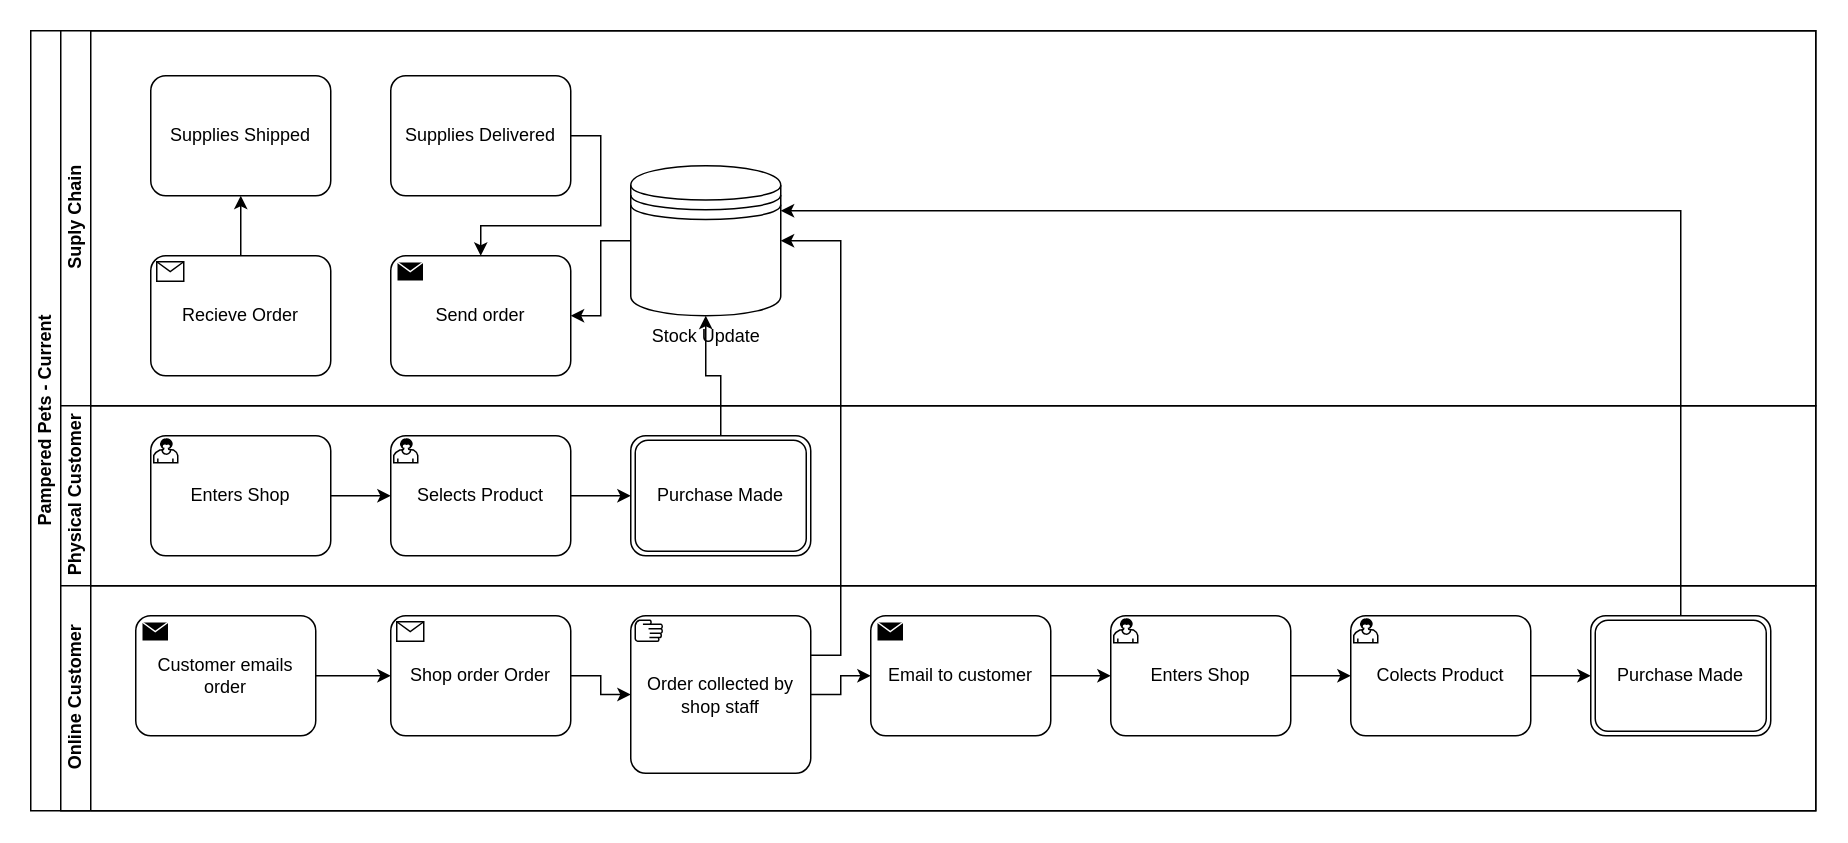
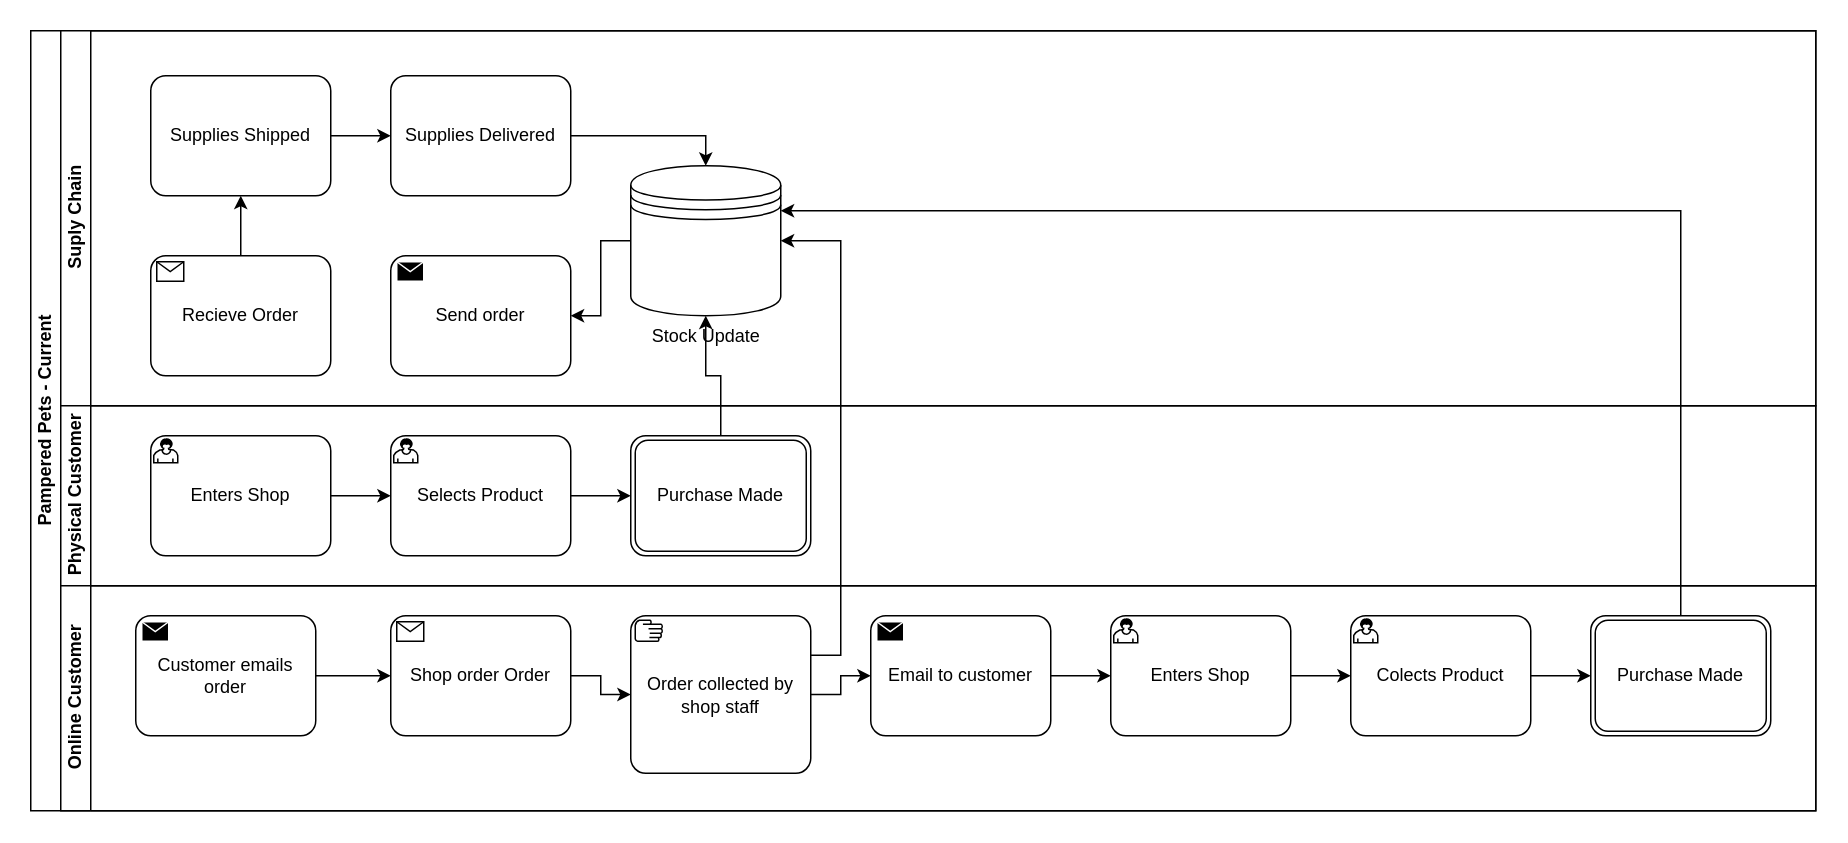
+ <mxCell id="4" value="" style="edgeStyle=orthogonalEdgeStyle;rounded=0;orthogonalLoop=1;jettySize=auto;html=1;" parent="3" source="5" target="7" edge="1"><mxGeometry relative="1" as="geometry" /></mxCell>
- <mxCell id="6" style="edgeStyle=orthogonalEdgeStyle;rounded=0;orthogonalLoop=1;jettySize=auto;html=1;exitX=1;exitY=0.5;exitDx=0;exitDy=0;exitPerimeter=0;" parent="3" source="7" target="9" edge="1"><mxGeometry relative="1" as="geometry" /></mxCell>
+ <mxCell id="6" style="edgeStyle=orthogonalEdgeStyle;rounded=0;orthogonalLoop=1;jettySize=auto;html=1;exitX=1;exitY=0.5;exitDx=0;exitDy=0;exitPerimeter=0;entryX=0.5;entryY=0;entryDx=0;entryDy=0;" parent="3" source="7" target="8" edge="1"><mxGeometry relative="1" as="geometry" /></mxCell>
